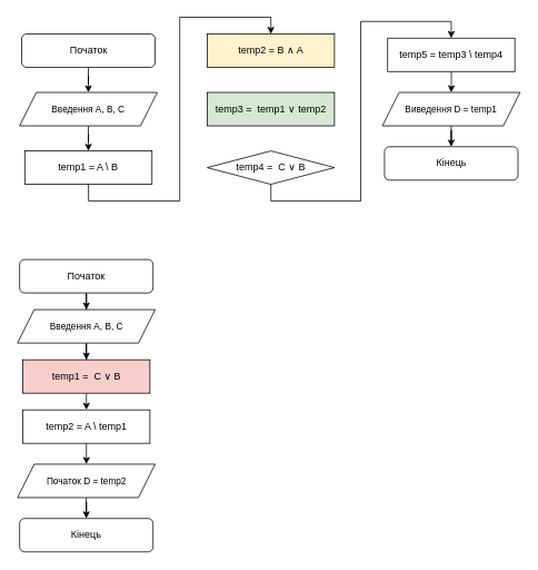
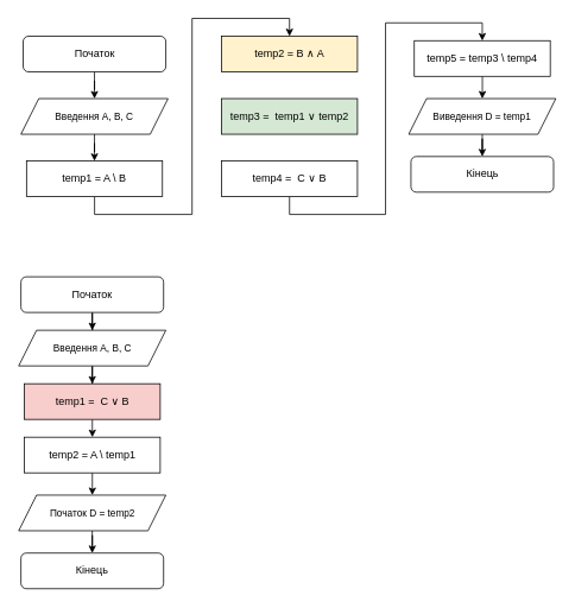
- <mxCell id="11" value="&lt;div style=&quot;text-align: left;&quot;&gt;&lt;font&gt;&lt;span style=&quot;background-color: transparent;&quot;&gt;temp4 =&amp;nbsp; C&amp;nbsp;&lt;/span&gt;&lt;span style=&quot;background-color: transparent; text-align: center;&quot;&gt;&lt;font&gt;∨ B&lt;/font&gt;&lt;/span&gt;&lt;/font&gt;&lt;/div&gt;" style="rhombus;whiteSpace=wrap;html=1;" vertex="1" parent="1"><mxGeometry x="248" y="180" width="152.5" height="40" as="geometry" /></mxCell>
+ <mxCell id="11" value="&lt;div style=&quot;text-align: left;&quot;&gt;&lt;font&gt;&lt;span style=&quot;background-color: transparent;&quot;&gt;temp4 =&amp;nbsp; C&amp;nbsp;&lt;/span&gt;&lt;span style=&quot;background-color: transparent; text-align: center;&quot;&gt;&lt;font&gt;∨ B&lt;/font&gt;&lt;/span&gt;&lt;/font&gt;&lt;/div&gt;" style="rounded=0;whiteSpace=wrap;html=1;" vertex="1" parent="1"><mxGeometry x="248" y="180" width="152.5" height="40" as="geometry" /></mxCell>
